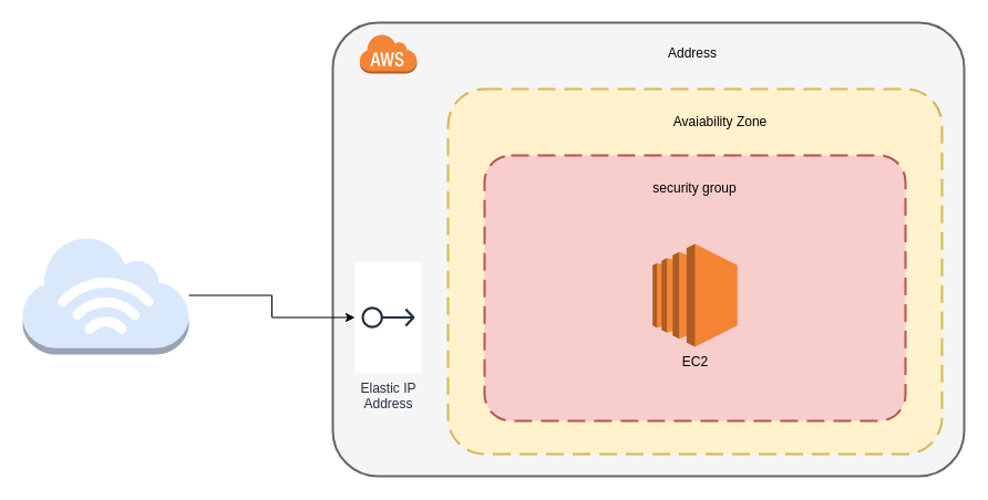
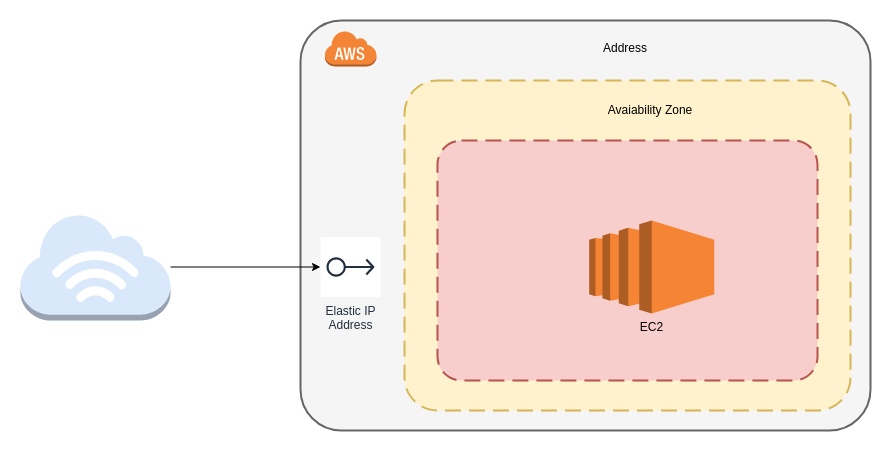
- <mxCell id="8" value="security group" style="text;html=1;strokeColor=none;fillColor=none;align=center;verticalAlign=middle;whiteSpace=wrap;rounded=0;" vertex="1" parent="1"><mxGeometry x="572" y="160" width="110" height="20" as="geometry" /></mxCell>
- <mxCell id="6" value="EC2" style="outlineConnect=0;dashed=0;verticalLabelPosition=bottom;verticalAlign=top;align=center;html=1;shape=mxgraph.aws3.ec2;fillColor=#F58534;gradientColor=none;" vertex="1" parent="1"><mxGeometry x="588.75" y="220" width="76.5" height="93" as="geometry" /></mxCell>
+ <mxCell id="6" value="EC2" style="outlineConnect=0;dashed=0;verticalLabelPosition=bottom;verticalAlign=top;align=center;html=1;shape=mxgraph.aws3.ec2;fillColor=#F58534;gradientColor=none;" vertex="1" parent="1"><mxGeometry x="588.75" y="220" width="125" height="93" as="geometry" /></mxCell>
- <mxCell id="7" value="Elastic IP&#10;Address" style="sketch=0;outlineConnect=0;fontColor=#232F3E;gradientColor=none;strokeColor=#232F3E;fillColor=#ffffff;dashed=0;verticalLabelPosition=bottom;verticalAlign=top;align=center;html=1;fontSize=12;fontStyle=0;aspect=fixed;shape=mxgraph.aws4.resourceIcon;resIcon=mxgraph.aws4.elastic_ip_address;" vertex="1" parent="1"><mxGeometry x="320" y="236.5" width="60" height="100" as="geometry" /></mxCell>
+ <mxCell id="7" value="Elastic IP&#10;Address" style="sketch=0;outlineConnect=0;fontColor=#232F3E;gradientColor=none;strokeColor=#232F3E;fillColor=#ffffff;dashed=0;verticalLabelPosition=bottom;verticalAlign=top;align=center;html=1;fontSize=12;fontStyle=0;aspect=fixed;shape=mxgraph.aws4.resourceIcon;resIcon=mxgraph.aws4.elastic_ip_address;" vertex="1" parent="1"><mxGeometry x="320" y="236.5" width="60" height="60" as="geometry" /></mxCell>
